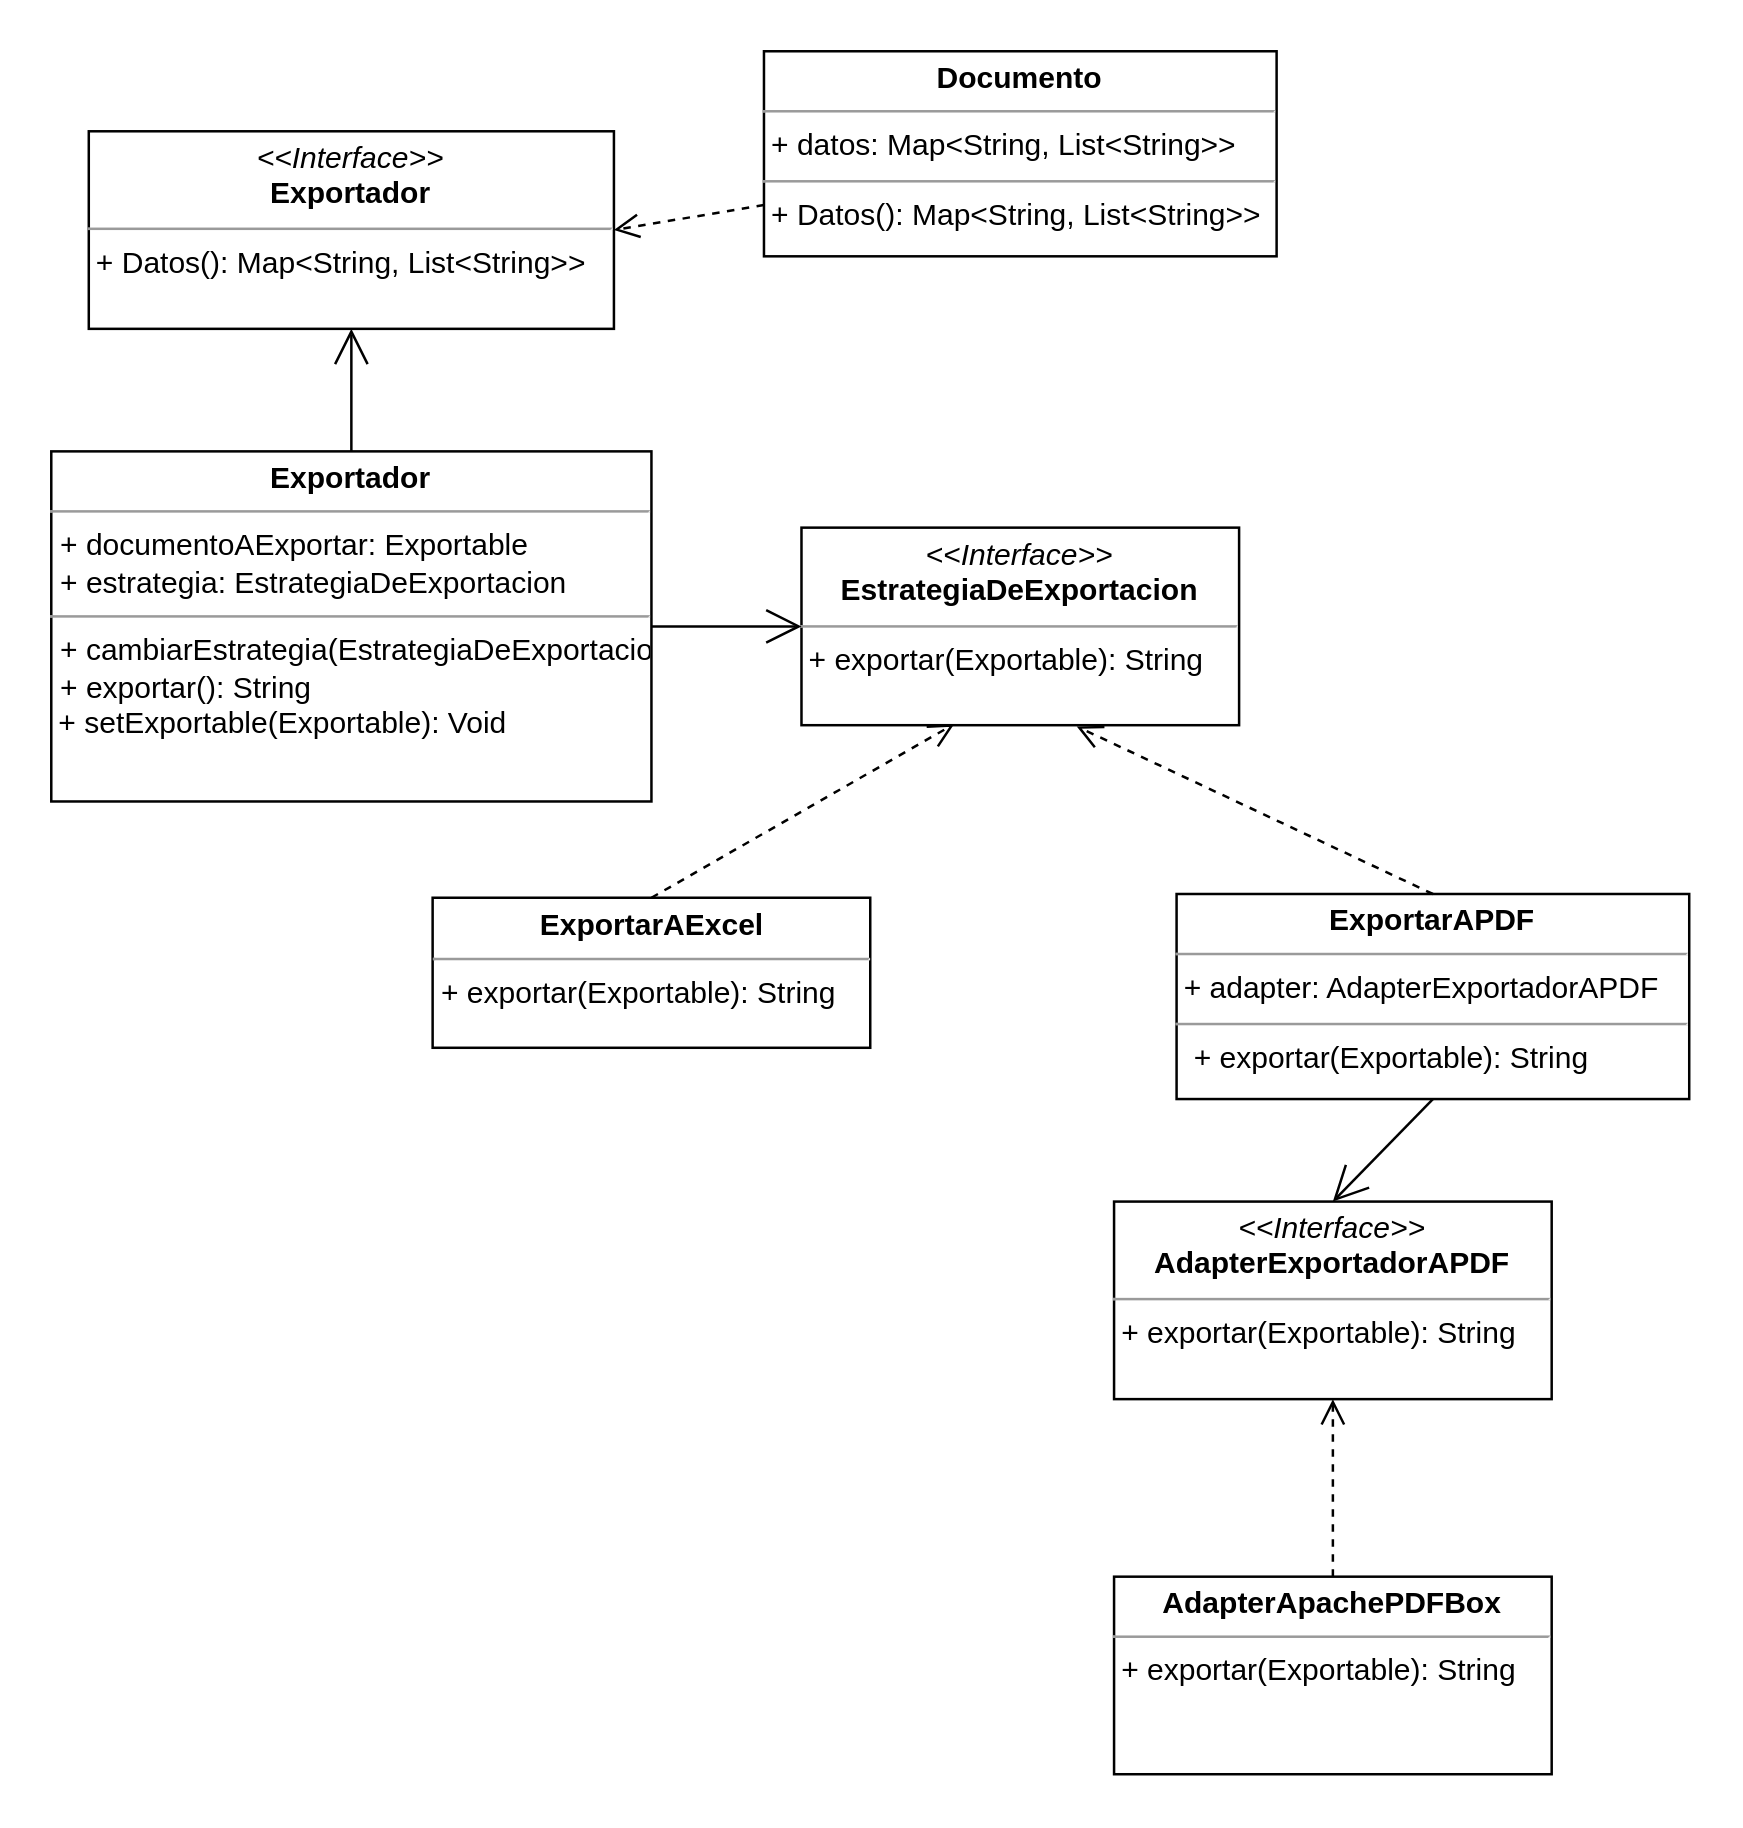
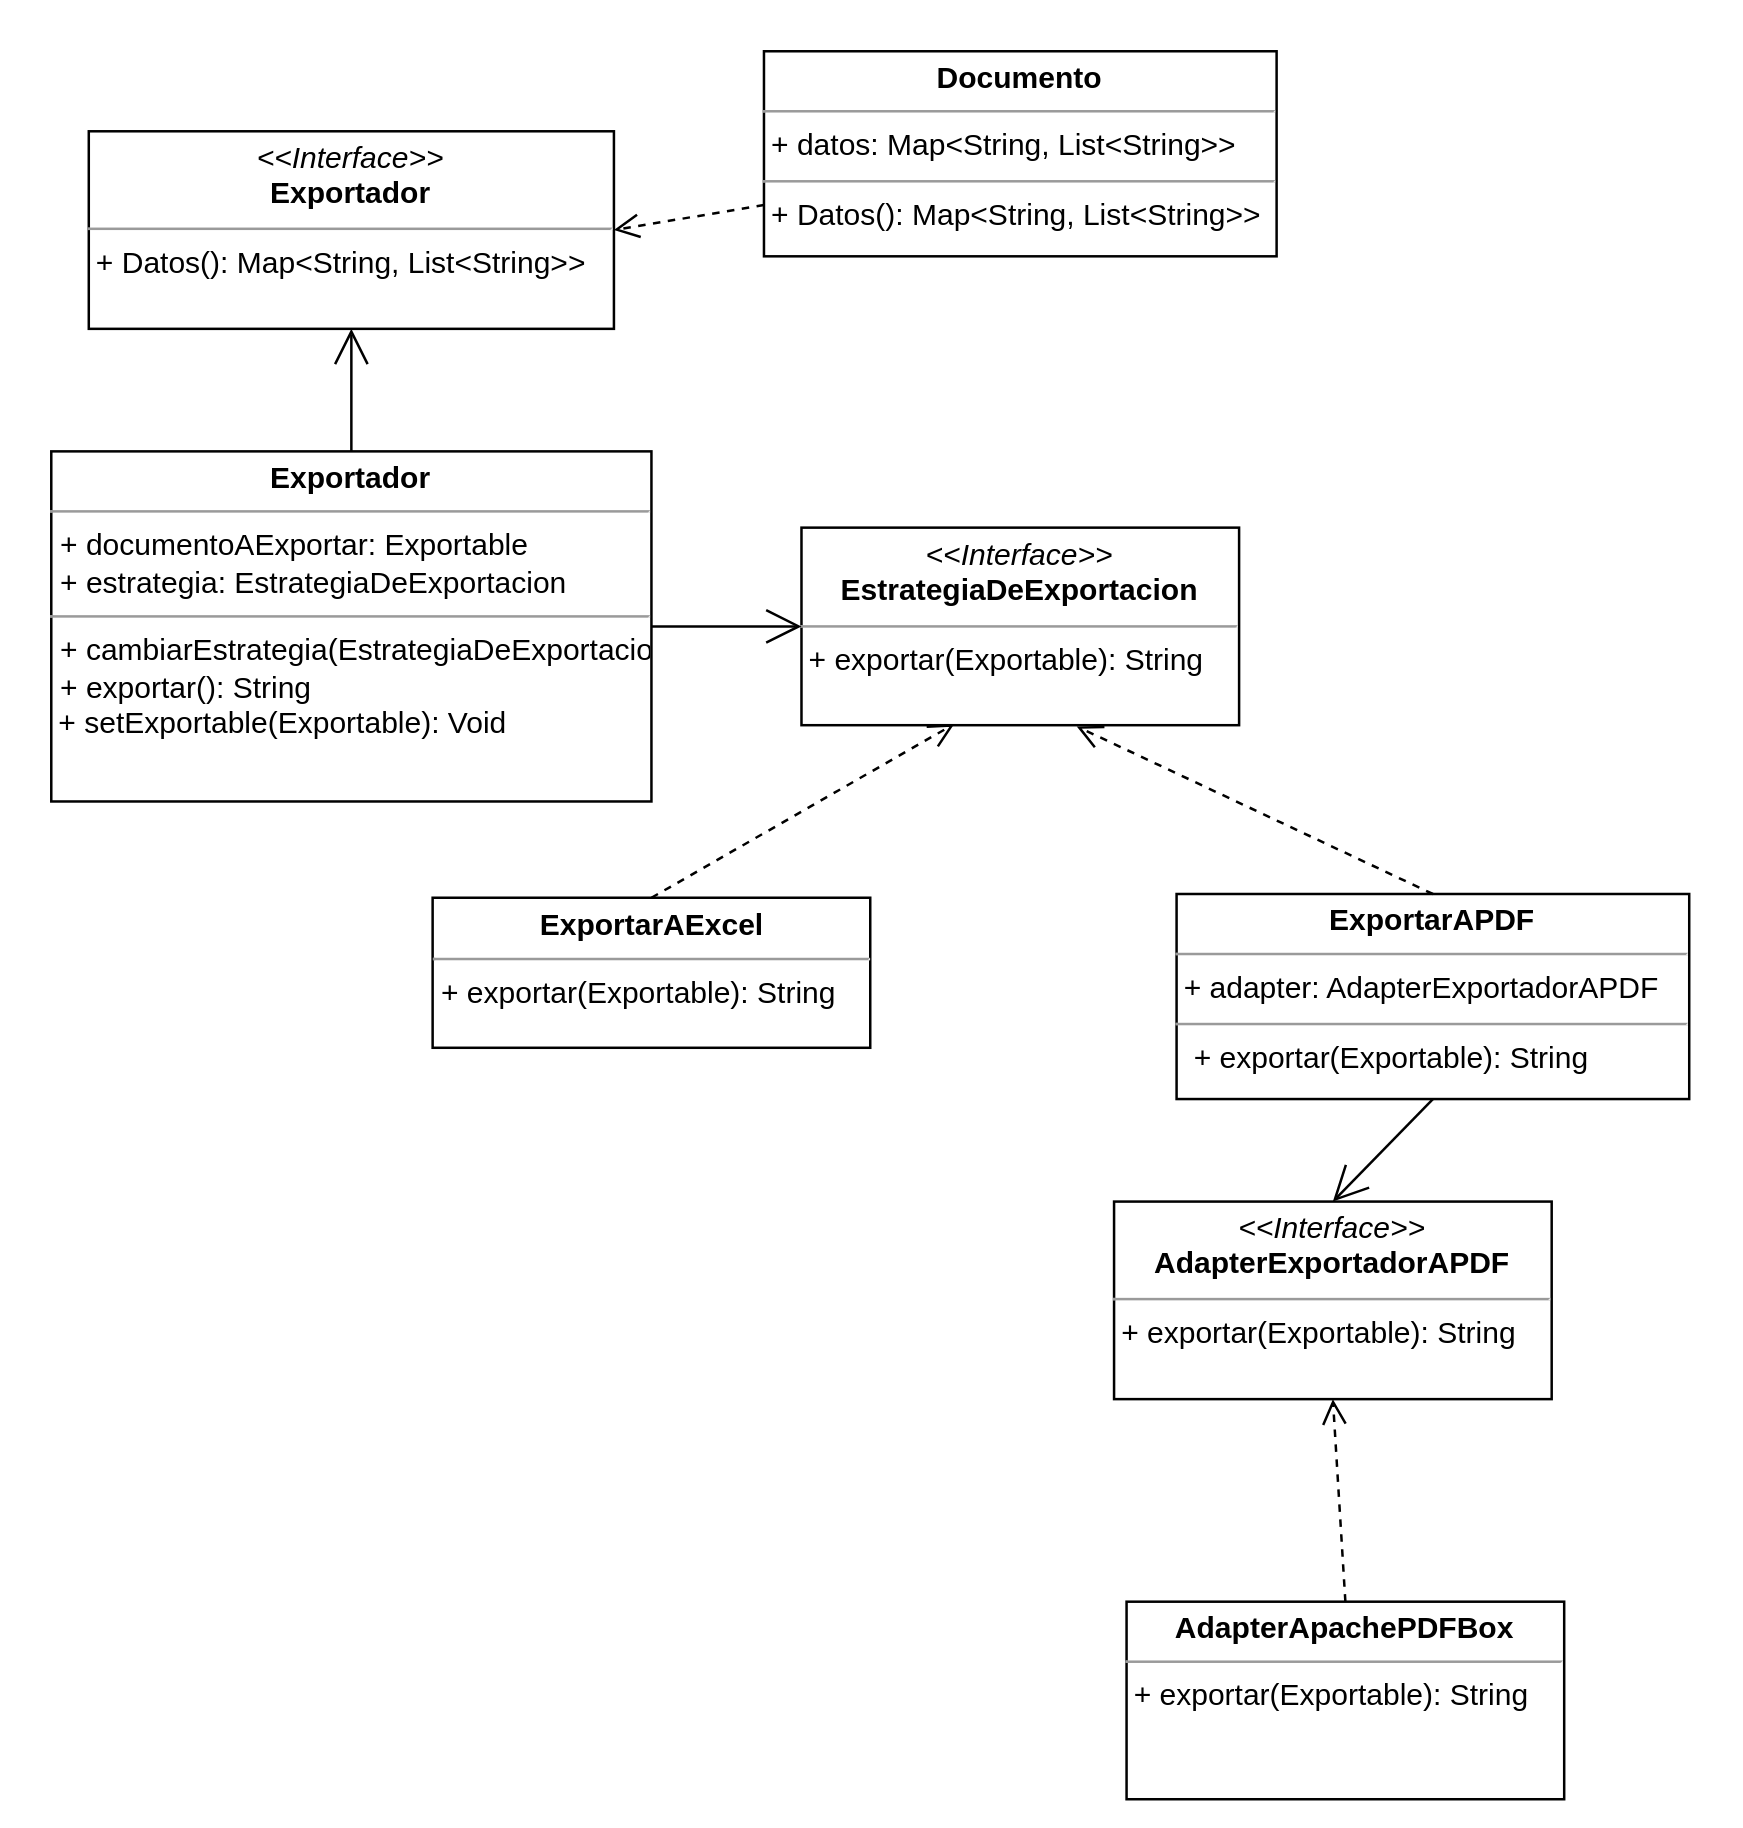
- <mxCell id="8" value="&lt;p style=&quot;margin: 0px ; margin-top: 4px ; text-align: center&quot;&gt;&lt;b&gt;AdapterApachePDFBox&lt;/b&gt;&lt;/p&gt;&lt;hr size=&quot;1&quot;&gt;&lt;span style=&quot;white-space: normal&quot;&gt;&amp;nbsp;+ exportar(Exportable): String&lt;br&gt;&lt;/span&gt;" style="verticalAlign=top;align=left;overflow=fill;fontSize=12;fontFamily=Helvetica;html=1;rounded=0;shadow=0;comic=0;labelBackgroundColor=none;strokeColor=#000000;strokeWidth=1;fillColor=#ffffff;" vertex="1" parent="1"><mxGeometry x="445" y="630" width="175" height="79" as="geometry" /></mxCell>
+ <mxCell id="8" value="&lt;p style=&quot;margin: 0px ; margin-top: 4px ; text-align: center&quot;&gt;&lt;b&gt;AdapterApachePDFBox&lt;/b&gt;&lt;/p&gt;&lt;hr size=&quot;1&quot;&gt;&lt;span style=&quot;white-space: normal&quot;&gt;&amp;nbsp;+ exportar(Exportable): String&lt;br&gt;&lt;/span&gt;" style="verticalAlign=top;align=left;overflow=fill;fontSize=12;fontFamily=Helvetica;html=1;rounded=0;shadow=0;comic=0;labelBackgroundColor=none;strokeColor=#000000;strokeWidth=1;fillColor=#ffffff;" vertex="1" parent="1"><mxGeometry x="450" y="640" width="175" height="79" as="geometry" /></mxCell>
